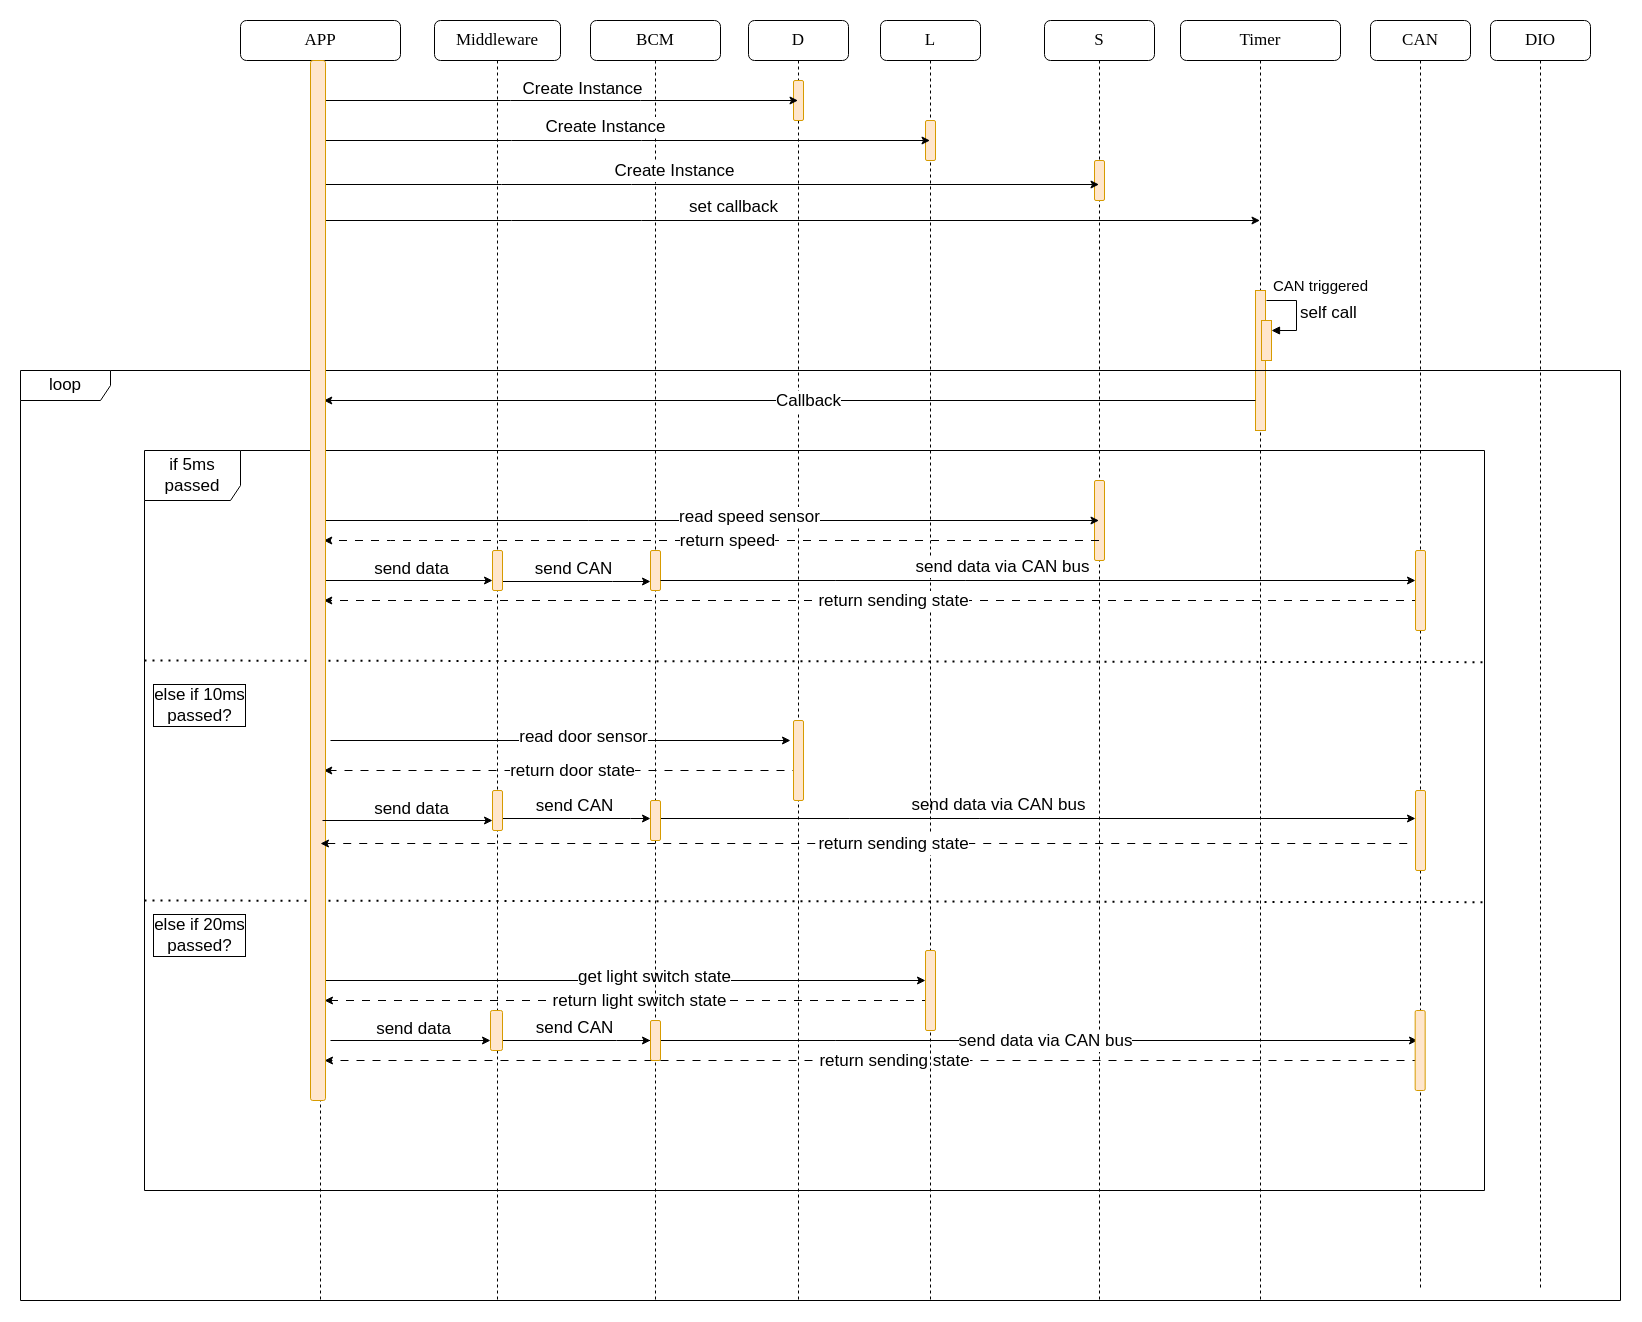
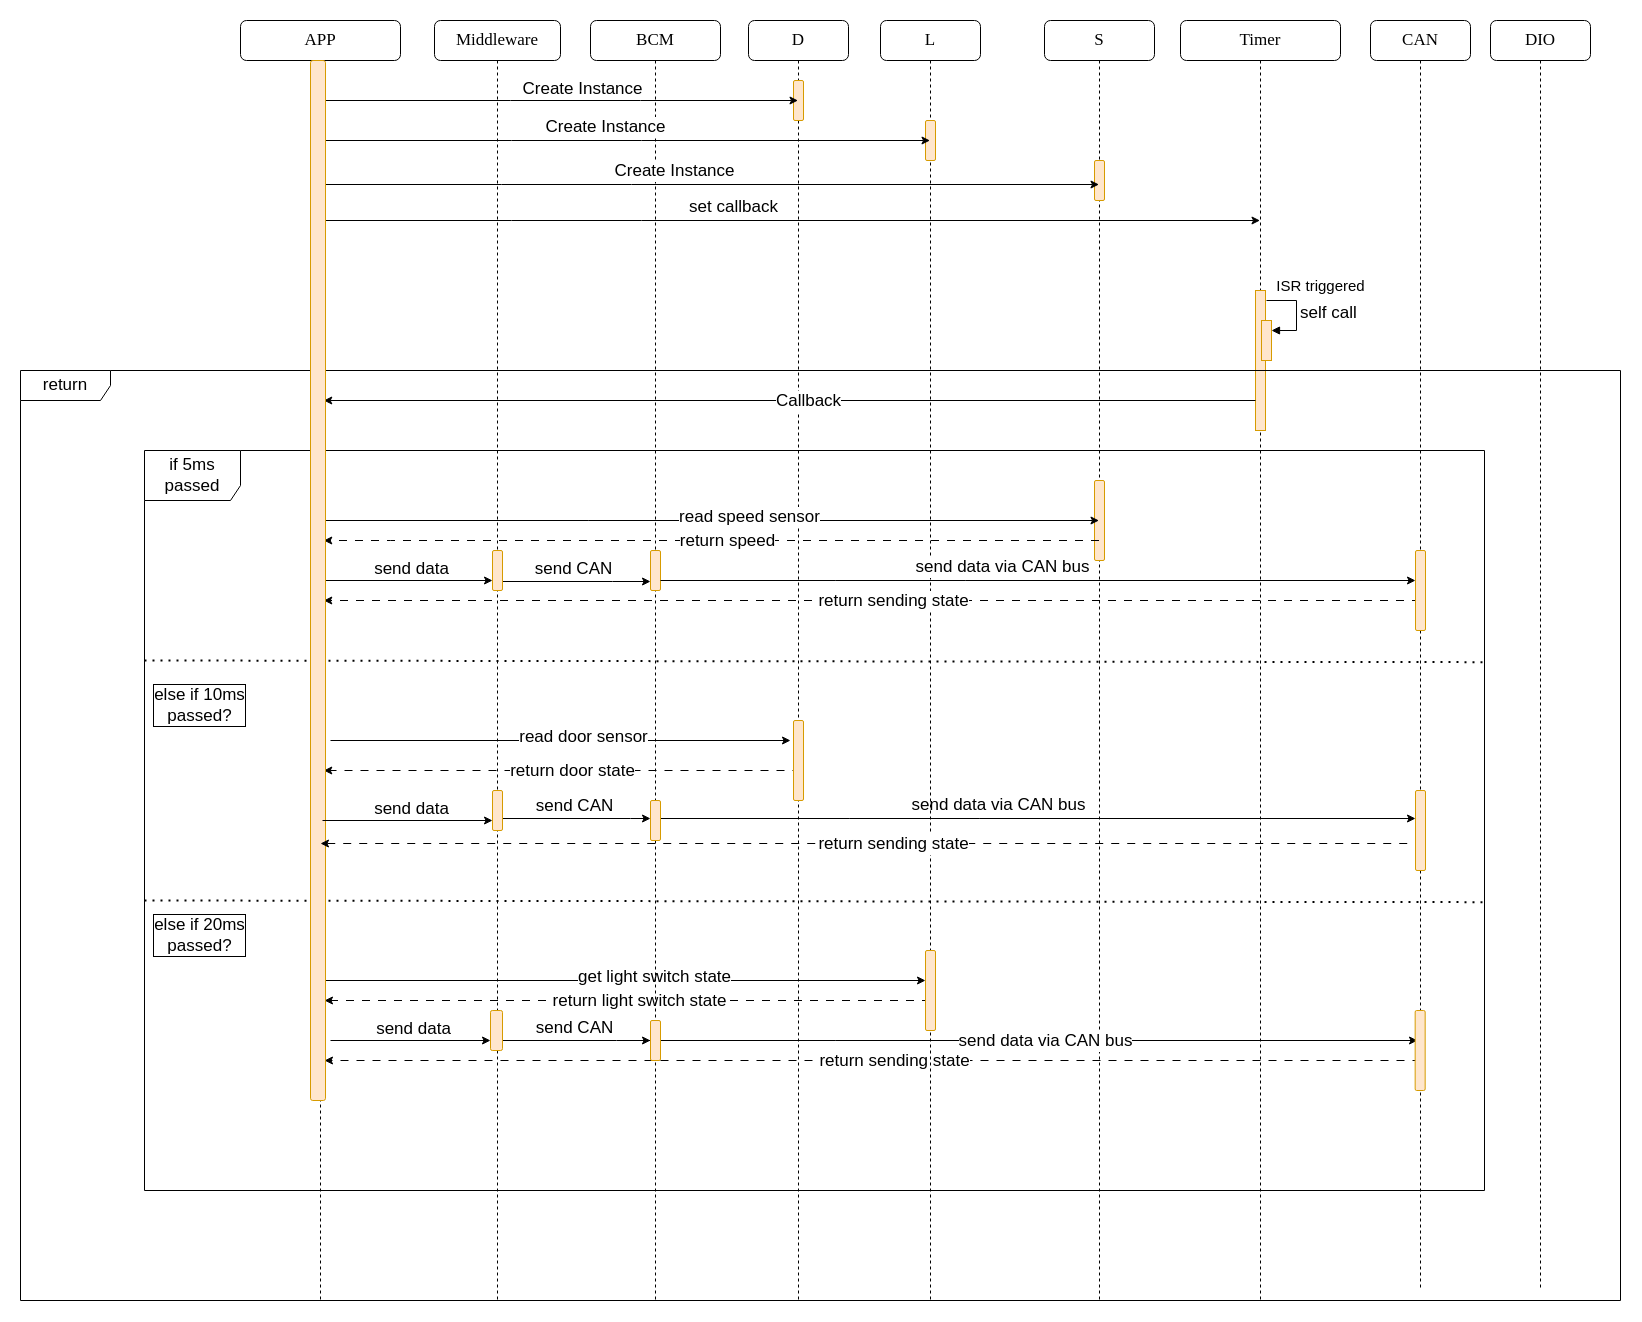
- <mxCell id="51" value="CAN triggered" style="text;html=1;align=center;verticalAlign=middle;resizable=0;points=[];autosize=1;strokeColor=none;fillColor=none;fontSize=15;" vertex="1" parent="47"><mxGeometry x="85" y="250" width="110" height="30" as="geometry" /></mxCell>
+ <mxCell id="51" value="ISR triggered" style="text;html=1;align=center;verticalAlign=middle;resizable=0;points=[];autosize=1;strokeColor=none;fillColor=none;fontSize=15;" vertex="1" parent="47"><mxGeometry x="85" y="250" width="110" height="30" as="geometry" /></mxCell>
- <mxCell id="62" value="loop" style="shape=umlFrame;whiteSpace=wrap;html=1;pointerEvents=0;fontSize=17;width=90;height=30;" vertex="1" parent="1"><mxGeometry x="20" y="370" width="1600" height="930" as="geometry" /></mxCell>
+ <mxCell id="62" value="return" style="shape=umlFrame;whiteSpace=wrap;html=1;pointerEvents=0;fontSize=17;width=90;height=30;" vertex="1" parent="1"><mxGeometry x="20" y="370" width="1600" height="930" as="geometry" /></mxCell>
